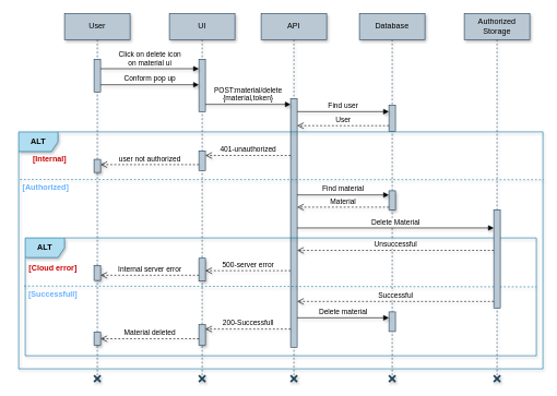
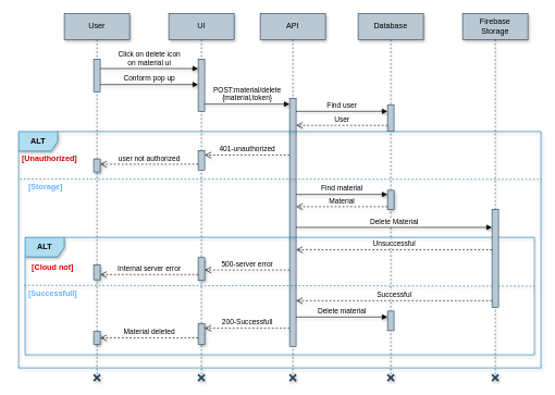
- <mxCell id="42" value="Authorized&lt;div&gt;Storage&lt;/div&gt;" style="shape=umlLifeline;perimeter=lifelinePerimeter;whiteSpace=wrap;html=1;container=1;dropTarget=0;collapsible=0;recursiveResize=0;outlineConnect=0;portConstraint=eastwest;newEdgeStyle={&quot;edgeStyle&quot;:&quot;elbowEdgeStyle&quot;,&quot;elbow&quot;:&quot;vertical&quot;,&quot;curved&quot;:0,&quot;rounded&quot;:0};fillColor=#bac8d3;strokeColor=#23445d;shadow=1;" parent="1" vertex="1"><mxGeometry x="708" y="20" width="100" height="553" as="geometry" /></mxCell>
+ <mxCell id="42" value="Firebase&lt;div&gt;Storage&lt;/div&gt;" style="shape=umlLifeline;perimeter=lifelinePerimeter;whiteSpace=wrap;html=1;container=1;dropTarget=0;collapsible=0;recursiveResize=0;outlineConnect=0;portConstraint=eastwest;newEdgeStyle={&quot;edgeStyle&quot;:&quot;elbowEdgeStyle&quot;,&quot;elbow&quot;:&quot;vertical&quot;,&quot;curved&quot;:0,&quot;rounded&quot;:0};fillColor=#bac8d3;strokeColor=#23445d;shadow=1;" parent="1" vertex="1"><mxGeometry x="708" y="20" width="100" height="553" as="geometry" /></mxCell>
- <mxCell id="22" value="&lt;b&gt;&lt;font color=&quot;#cc0000&quot;&gt;[Internal]&lt;/font&gt;&lt;/b&gt;" style="text;html=1;align=center;verticalAlign=middle;resizable=0;points=[];autosize=1;strokeColor=none;fillColor=none;shadow=1;" parent="1" vertex="1"><mxGeometry x="20" y="228" width="110" height="30" as="geometry" /></mxCell>
+ <mxCell id="22" value="&lt;b&gt;&lt;font color=&quot;#cc0000&quot;&gt;[Unauthorized]&lt;/font&gt;&lt;/b&gt;" style="text;html=1;align=center;verticalAlign=middle;resizable=0;points=[];autosize=1;strokeColor=none;fillColor=none;shadow=1;" parent="1" vertex="1"><mxGeometry x="20" y="228" width="110" height="30" as="geometry" /></mxCell>
- <mxCell id="31" value="&lt;b&gt;&lt;font color=&quot;#66b2ff&quot;&gt;[Authorized]&lt;/font&gt;&lt;/b&gt;" style="text;html=1;align=center;verticalAlign=middle;resizable=0;points=[];autosize=1;strokeColor=none;fillColor=none;shadow=1;" parent="1" vertex="1"><mxGeometry x="24" y="271" width="90" height="30" as="geometry" /></mxCell>
+ <mxCell id="31" value="&lt;b&gt;&lt;font color=&quot;#66b2ff&quot;&gt;[Storage]&lt;/font&gt;&lt;/b&gt;" style="text;html=1;align=center;verticalAlign=middle;resizable=0;points=[];autosize=1;strokeColor=none;fillColor=none;shadow=1;" parent="1" vertex="1"><mxGeometry x="24" y="271" width="90" height="30" as="geometry" /></mxCell>
- <mxCell id="40" value="&lt;b&gt;&lt;font color=&quot;#cc0000&quot;&gt;[Cloud error]&lt;/font&gt;&lt;/b&gt;" style="text;html=1;align=center;verticalAlign=middle;resizable=0;points=[];autosize=1;strokeColor=none;fillColor=none;shadow=1;" parent="1" vertex="1"><mxGeometry x="30" y="394" width="100" height="30" as="geometry" /></mxCell>
+ <mxCell id="40" value="&lt;b&gt;&lt;font color=&quot;#cc0000&quot;&gt;[Cloud not]&lt;/font&gt;&lt;/b&gt;" style="text;html=1;align=center;verticalAlign=middle;resizable=0;points=[];autosize=1;strokeColor=none;fillColor=none;shadow=1;" parent="1" vertex="1"><mxGeometry x="30" y="394" width="100" height="30" as="geometry" /></mxCell>
